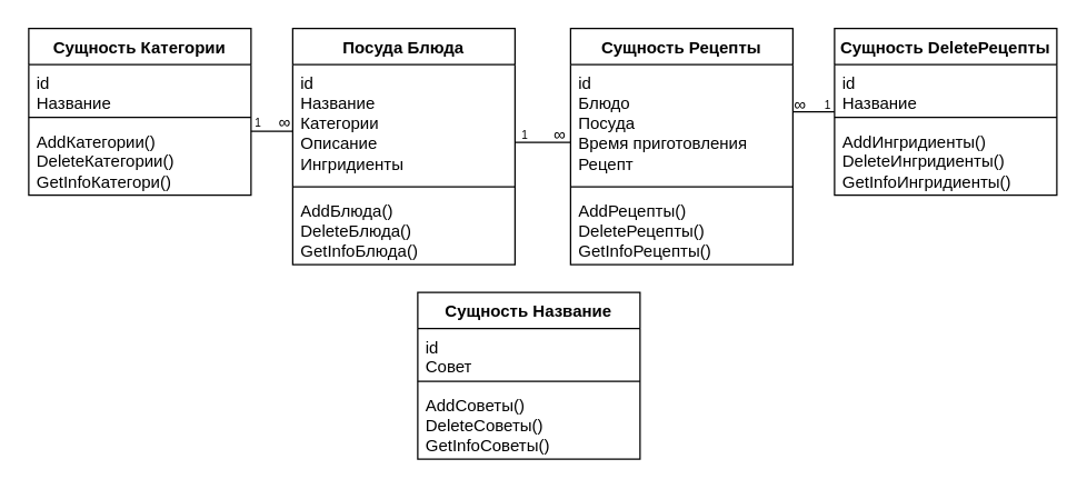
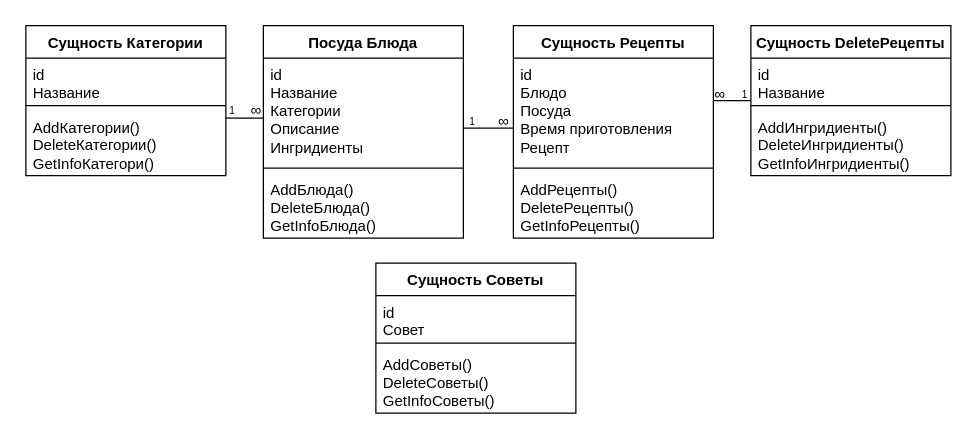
- <mxCell id="18" value="Сущность Название" style="swimlane;fontStyle=1;align=center;verticalAlign=top;childLayout=stackLayout;horizontal=1;startSize=26;horizontalStack=0;resizeParent=1;resizeParentMax=0;resizeLast=0;collapsible=1;marginBottom=0;whiteSpace=wrap;html=1;" vertex="1" parent="1"><mxGeometry x="300" y="210" width="160" height="120" as="geometry"><mxRectangle x="90" y="160" width="160" height="30" as="alternateBounds" /></mxGeometry></mxCell>
+ <mxCell id="18" value="Сущность Советы" style="swimlane;fontStyle=1;align=center;verticalAlign=top;childLayout=stackLayout;horizontal=1;startSize=26;horizontalStack=0;resizeParent=1;resizeParentMax=0;resizeLast=0;collapsible=1;marginBottom=0;whiteSpace=wrap;html=1;" vertex="1" parent="1"><mxGeometry x="300" y="210" width="160" height="120" as="geometry"><mxRectangle x="90" y="160" width="160" height="30" as="alternateBounds" /></mxGeometry></mxCell>
